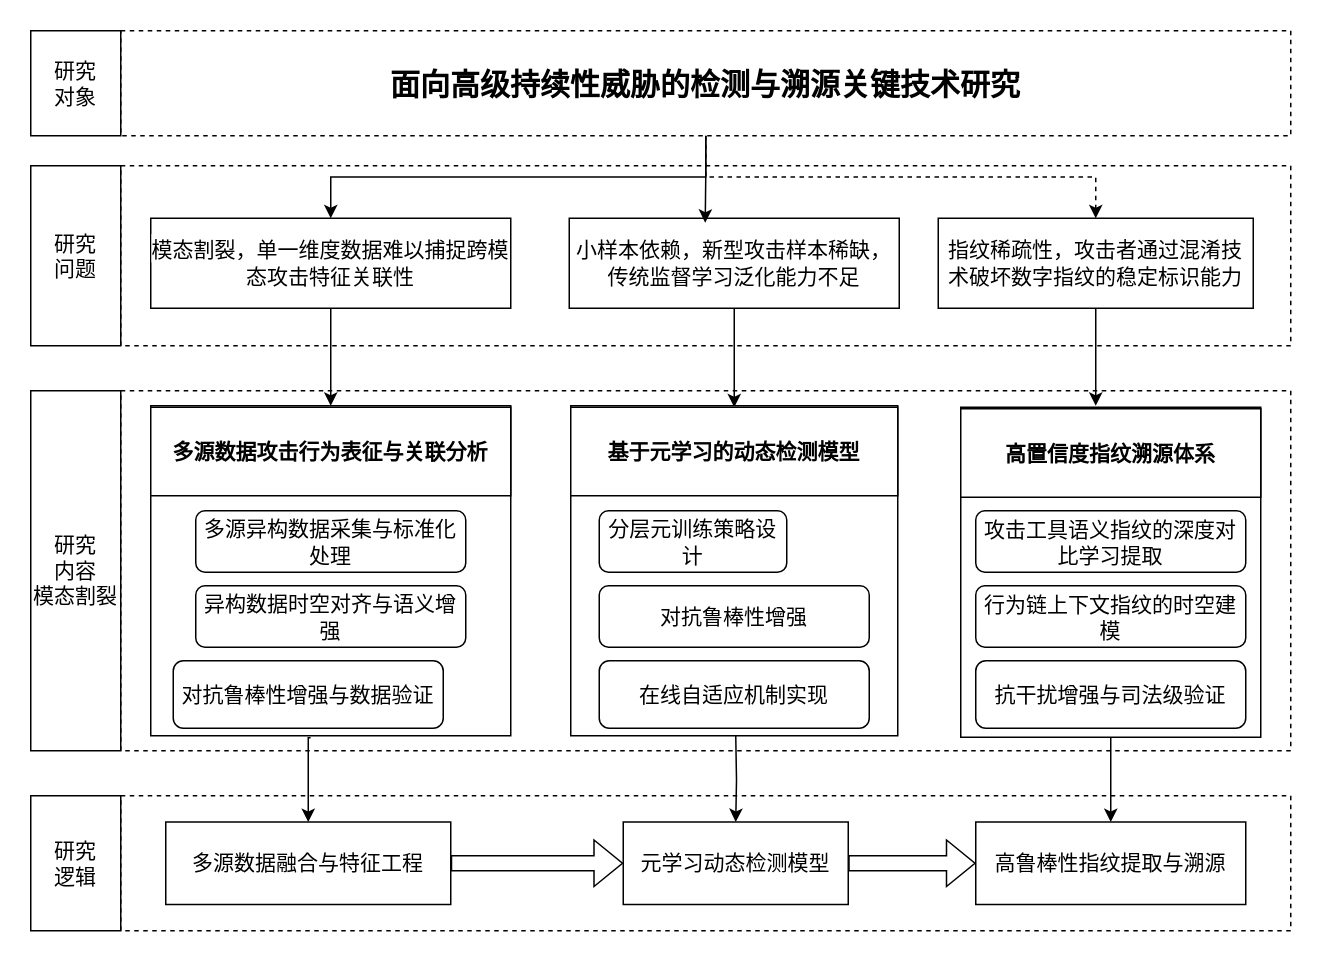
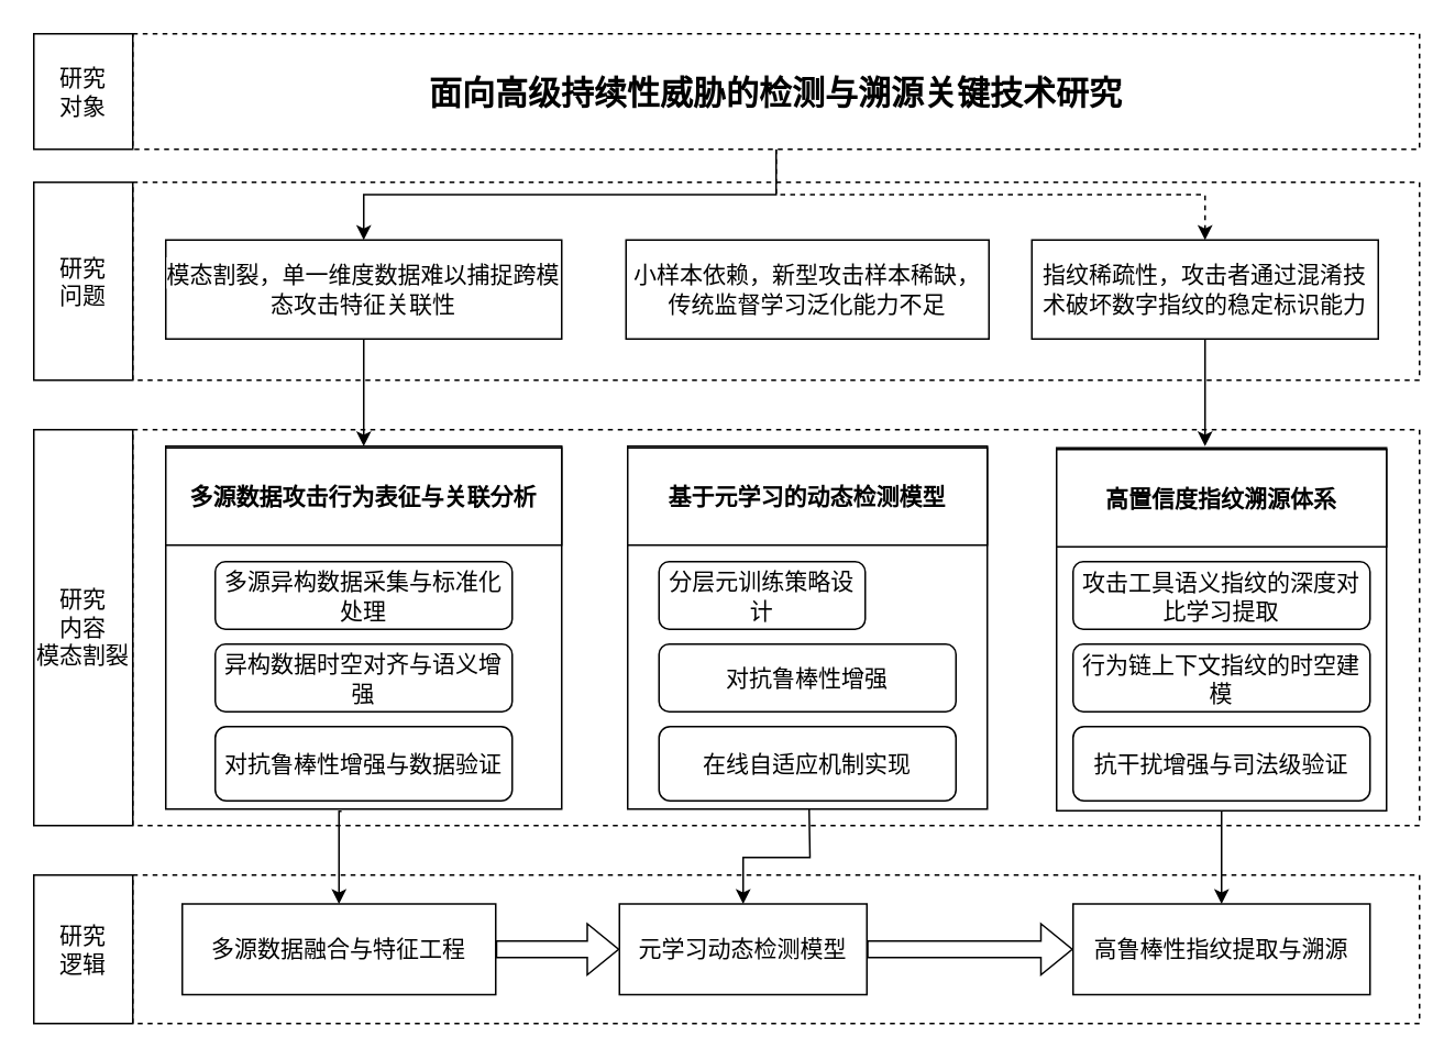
- <mxCell id="44" style="edgeStyle=orthogonalEdgeStyle;rounded=0;orthogonalLoop=1;jettySize=auto;html=1;entryX=0.412;entryY=0.05;entryDx=0;entryDy=0;entryPerimeter=0;" edge="1" parent="1" source="6" target="19"><mxGeometry relative="1" as="geometry" /></mxCell>
- <mxCell id="18" style="edgeStyle=orthogonalEdgeStyle;rounded=0;orthogonalLoop=1;jettySize=auto;html=1;entryX=0.5;entryY=0;entryDx=0;entryDy=0;" edge="1" parent="1" source="19" target="31"><mxGeometry relative="1" as="geometry" /></mxCell>
- <mxCell id="36" value="&lt;p class=&quot;MsoNormal&quot;&gt;&lt;span&gt;&lt;span style=&quot;font-family: Calibri;&quot;&gt;&lt;font face=&quot;宋体&quot;&gt;对抗鲁棒性增强与数据验证&lt;/font&gt;&lt;/span&gt;&lt;/span&gt;&lt;/p&gt;" style="rounded=1;whiteSpace=wrap;html=1;fontStyle=0;fontSize=14;" parent="32" vertex="1"><mxGeometry x="15" y="170" width="180" height="45" as="geometry" /></mxCell>
+ <mxCell id="36" value="&lt;p class=&quot;MsoNormal&quot;&gt;&lt;span&gt;&lt;span style=&quot;font-family: Calibri;&quot;&gt;&lt;font face=&quot;宋体&quot;&gt;对抗鲁棒性增强与数据验证&lt;/font&gt;&lt;/span&gt;&lt;/span&gt;&lt;/p&gt;" style="rounded=1;whiteSpace=wrap;html=1;fontStyle=0;fontSize=14;" parent="32" vertex="1"><mxGeometry x="30" y="170" width="180" height="45" as="geometry" /></mxCell>
- <mxCell id="14" value="元学习动态检测模型" style="rounded=0;whiteSpace=wrap;html=1;fontSize=14;" parent="1" vertex="1"><mxGeometry x="415" y="547.5" width="150" height="55" as="geometry" /></mxCell>
+ <mxCell id="14" value="元学习动态检测模型" style="rounded=0;whiteSpace=wrap;html=1;fontSize=14;" parent="1" vertex="1"><mxGeometry x="375" y="547.5" width="150" height="55" as="geometry" /></mxCell>
